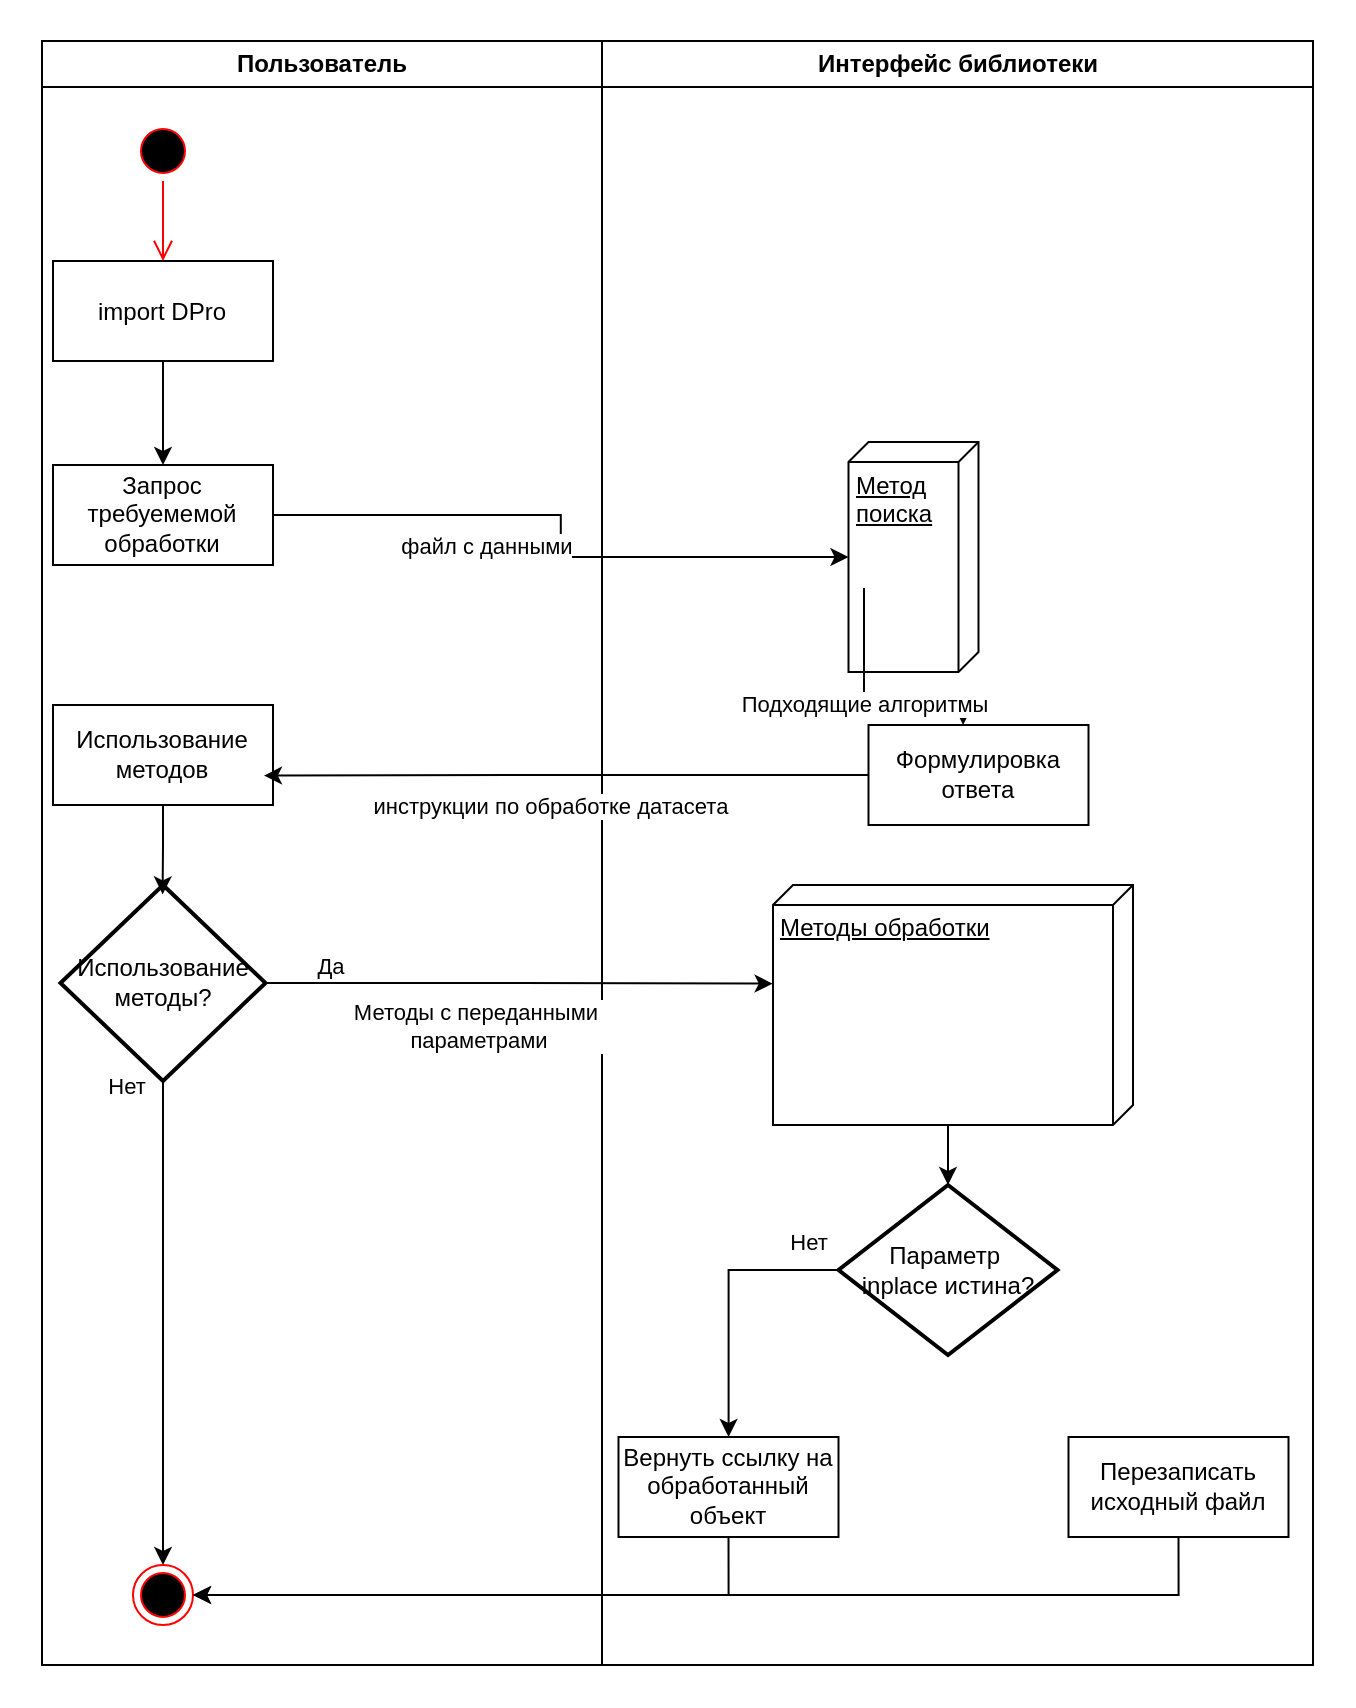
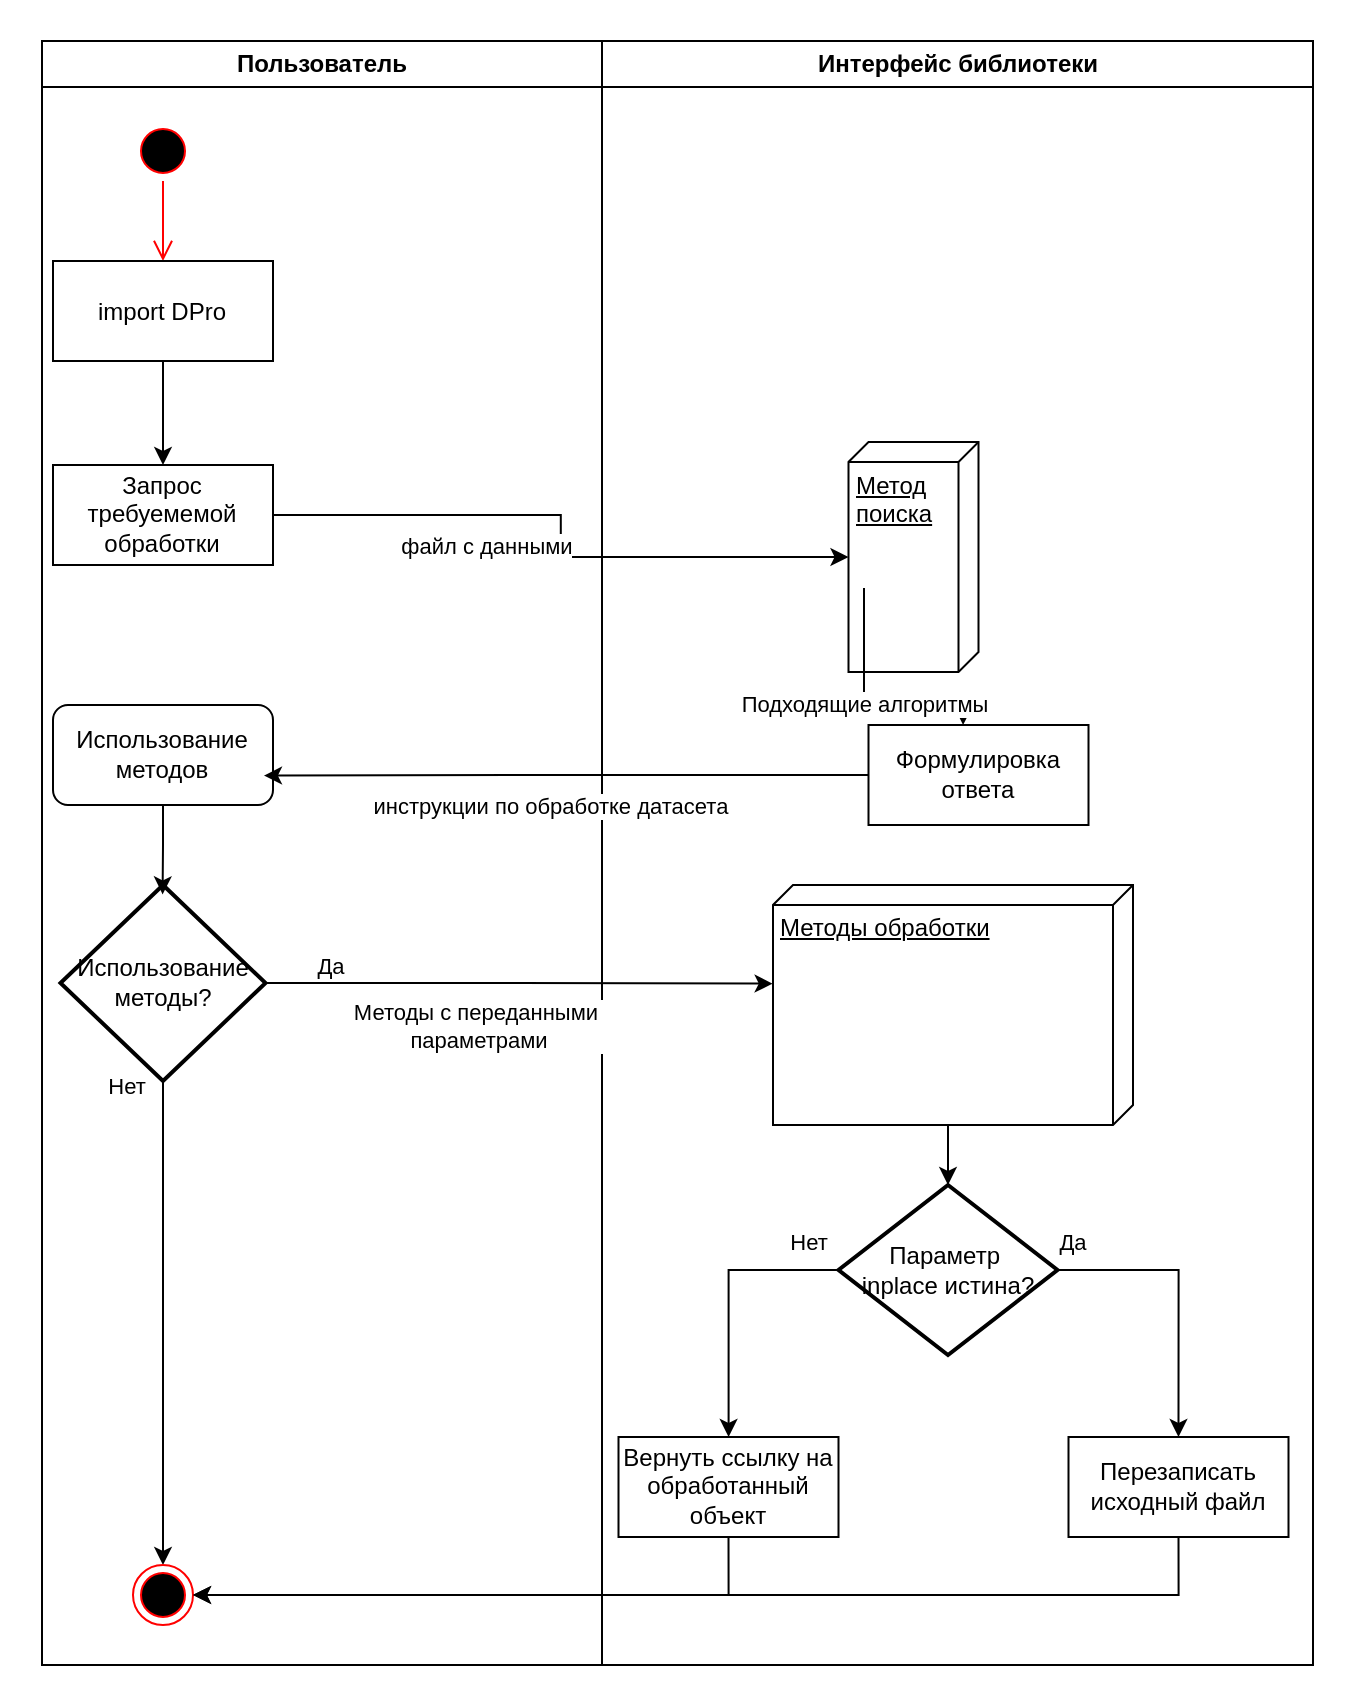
- <mxCell id="8" value="Использование методов" style="html=1;whiteSpace=wrap;" vertex="1" parent="2"><mxGeometry x="5.5" y="332" width="110" height="50" as="geometry" /></mxCell>
+ <mxCell id="8" value="Использование методов" style="html=1;whiteSpace=wrap;rounded=1;" vertex="1" parent="2"><mxGeometry x="5.5" y="332" width="110" height="50" as="geometry" /></mxCell>
+ <mxCell id="20" style="edgeStyle=orthogonalEdgeStyle;rounded=0;orthogonalLoop=1;jettySize=auto;html=1;exitX=1;exitY=0.5;exitDx=0;exitDy=0;exitPerimeter=0;entryX=0.5;entryY=0;entryDx=0;entryDy=0;" edge="1" parent="14" source="24" target="26"><mxGeometry relative="1" as="geometry" /></mxCell>
+ <mxCell id="21" value="Да" style="edgeLabel;html=1;align=center;verticalAlign=middle;resizable=0;points=[];" vertex="1" connectable="0" parent="20"><mxGeometry x="-0.773" y="2" relative="1" as="geometry"><mxPoint x="-9" y="-12" as="offset" /></mxGeometry></mxCell>
